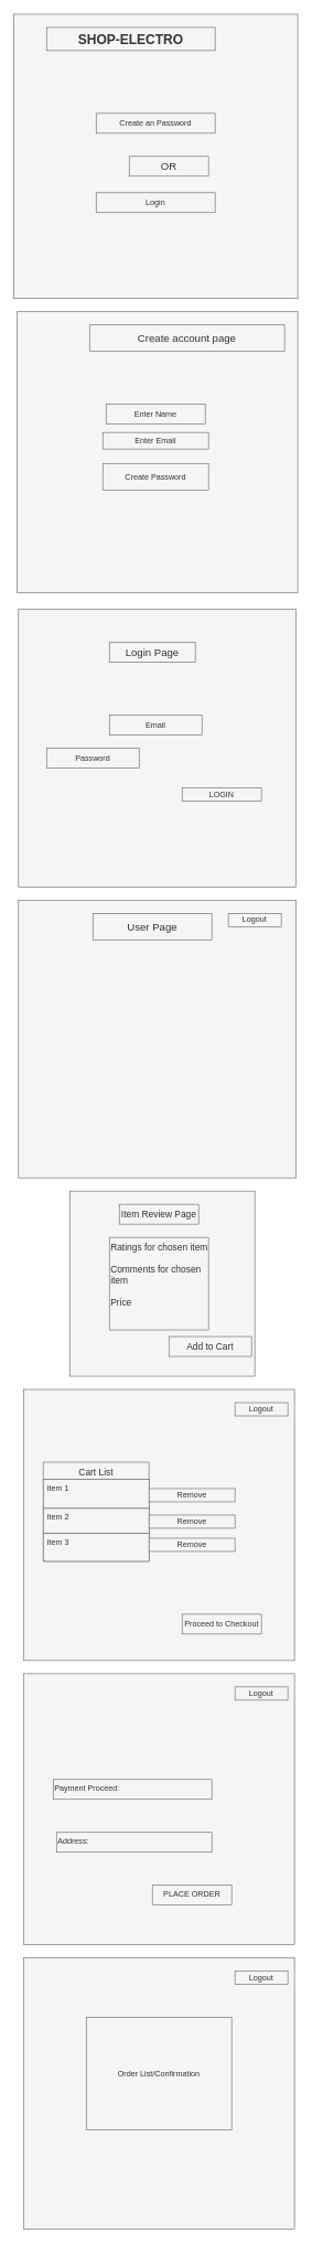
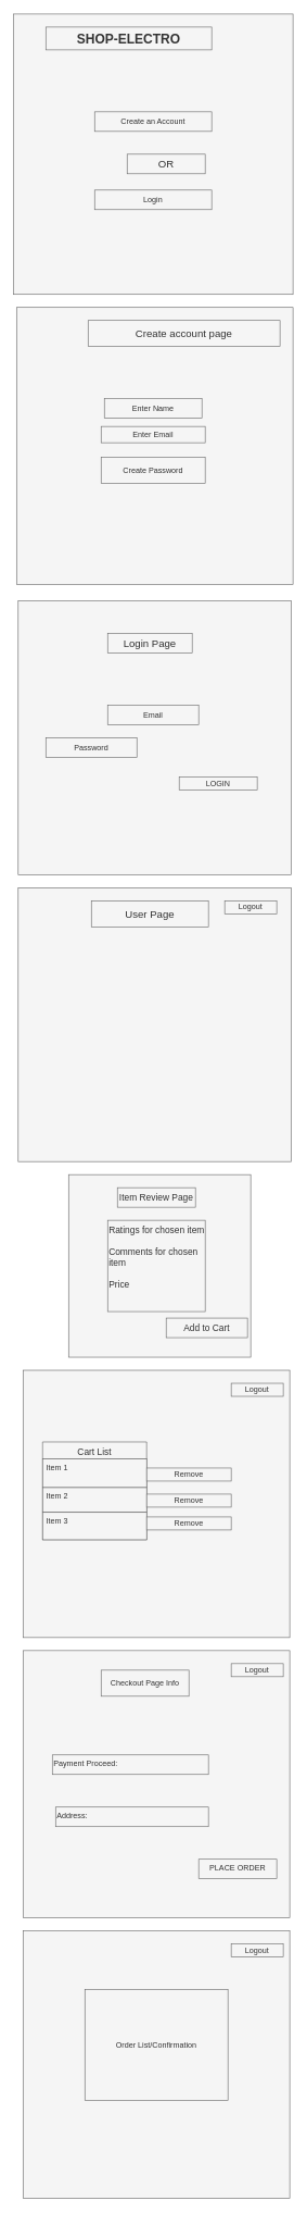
- <mxCell id="3" value="Create an Password" style="rounded=0;whiteSpace=wrap;html=1;fillColor=#f5f5f5;strokeColor=#666666;fontColor=#333333;" parent="1" vertex="1"><mxGeometry x="145" y="170" width="180" height="30" as="geometry" /></mxCell>
+ <mxCell id="3" value="Create an Account" style="rounded=0;whiteSpace=wrap;html=1;fillColor=#f5f5f5;strokeColor=#666666;fontColor=#333333;" parent="1" vertex="1"><mxGeometry x="145" y="170" width="180" height="30" as="geometry" /></mxCell>
- <mxCell id="32" value="Proceed to Checkout" style="rounded=0;whiteSpace=wrap;html=1;fontSize=12;align=center;verticalAlign=middle;fillColor=#f5f5f5;strokeColor=#666666;fontColor=#333333;" vertex="1" parent="1"><mxGeometry x="275" y="2440" width="120" height="30" as="geometry" /></mxCell>
+ <mxCell id="34" value="Checkout Page Info" style="rounded=0;whiteSpace=wrap;html=1;fontSize=12;align=center;verticalAlign=middle;fillColor=#f5f5f5;strokeColor=#666666;fontColor=#333333;" vertex="1" parent="1"><mxGeometry x="155" y="2560" width="135" height="40" as="geometry" /></mxCell>
- <mxCell id="37" value="PLACE ORDER" style="rounded=0;whiteSpace=wrap;html=1;fontSize=12;align=center;verticalAlign=top;fillColor=#f5f5f5;strokeColor=#666666;fontColor=#333333;" vertex="1" parent="1"><mxGeometry x="230" y="2850" width="120" height="30" as="geometry" /></mxCell>
+ <mxCell id="37" value="PLACE ORDER" style="rounded=0;whiteSpace=wrap;html=1;fontSize=12;align=center;verticalAlign=top;fillColor=#f5f5f5;strokeColor=#666666;fontColor=#333333;" vertex="1" parent="1"><mxGeometry x="305" y="2850" width="120" height="30" as="geometry" /></mxCell>
